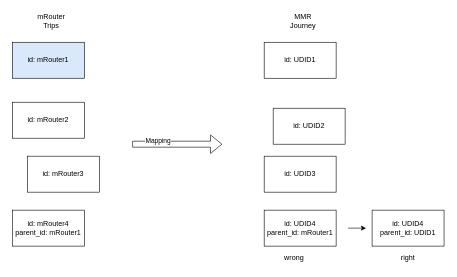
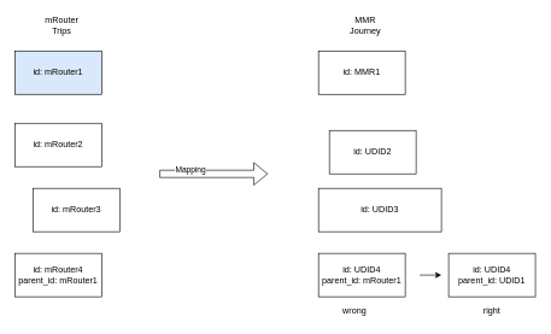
- <mxCell id="7" value="id: UDID1" style="rounded=0;whiteSpace=wrap;html=1;" vertex="1" parent="1"><mxGeometry x="440" y="70" width="120" height="60" as="geometry" /></mxCell>
+ <mxCell id="7" value="id: MMR1" style="rounded=0;whiteSpace=wrap;html=1;" vertex="1" parent="1"><mxGeometry x="440" y="70" width="120" height="60" as="geometry" /></mxCell>
- <mxCell id="9" value="&lt;span&gt;id:&amp;nbsp;&lt;/span&gt;UDID3" style="rounded=0;whiteSpace=wrap;html=1;" vertex="1" parent="1"><mxGeometry x="440" y="260" width="120" height="60" as="geometry" /></mxCell>
+ <mxCell id="9" value="&lt;span&gt;id:&amp;nbsp;&lt;/span&gt;UDID3" style="rounded=0;whiteSpace=wrap;html=1;" vertex="1" parent="1"><mxGeometry x="440" y="260" width="170" height="60" as="geometry" /></mxCell>
